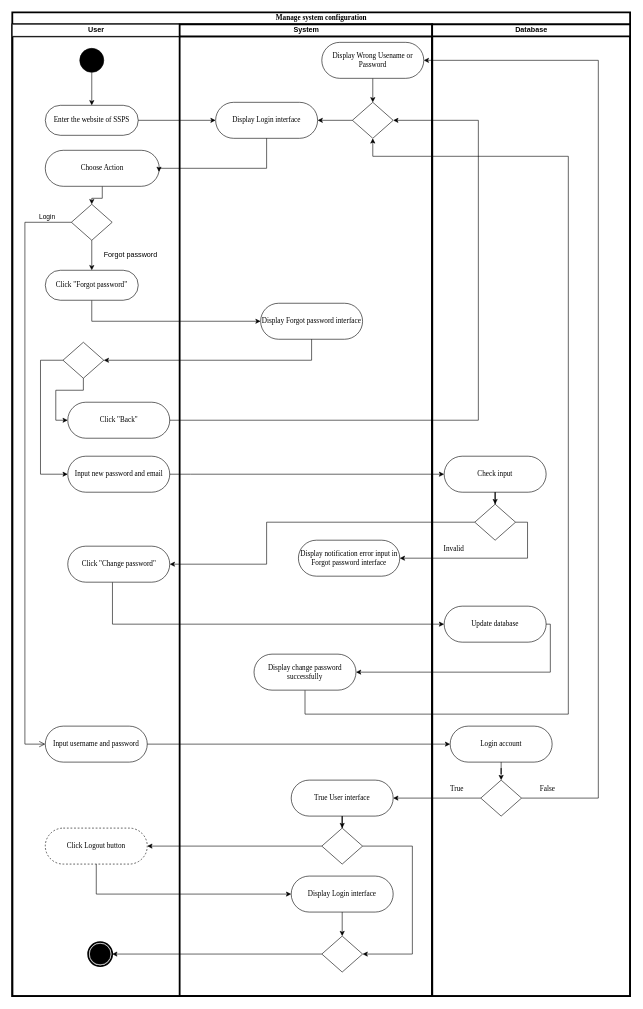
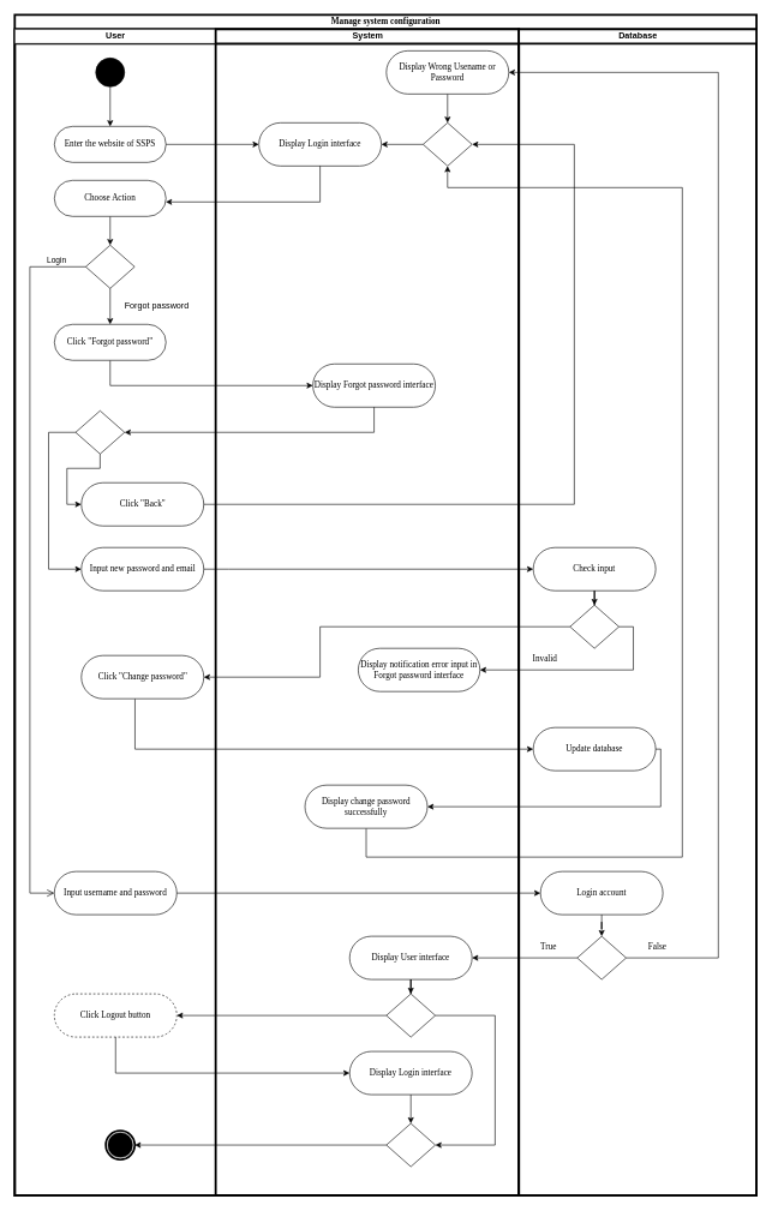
- <mxCell id="10" value="Choose Action" style="rounded=1;whiteSpace=wrap;html=1;shadow=0;comic=0;labelBackgroundColor=none;strokeWidth=1;fontFamily=Verdana;fontSize=12;align=center;arcSize=50;movable=1;resizable=1;rotatable=1;deletable=1;editable=1;locked=0;connectable=1;" vertex="1" parent="3"><mxGeometry x="55" y="210" width="190" height="60" as="geometry" /></mxCell>
+ <mxCell id="10" value="Choose Action" style="rounded=1;whiteSpace=wrap;html=1;shadow=0;comic=0;labelBackgroundColor=none;strokeWidth=1;fontFamily=Verdana;fontSize=12;align=center;arcSize=50;movable=1;resizable=1;rotatable=1;deletable=1;editable=1;locked=0;connectable=1;" vertex="1" parent="3"><mxGeometry x="55" y="210" width="155" height="50" as="geometry" /></mxCell>
- <mxCell id="24" value="True User interface" style="rounded=1;whiteSpace=wrap;html=1;shadow=0;comic=0;labelBackgroundColor=none;strokeWidth=1;fontFamily=Verdana;fontSize=12;align=center;arcSize=50;movable=1;resizable=1;rotatable=1;deletable=1;editable=1;locked=0;connectable=1;" vertex="1" parent="12"><mxGeometry x="186" y="1260" width="170" height="60" as="geometry" /></mxCell>
+ <mxCell id="24" value="Display User interface" style="rounded=1;whiteSpace=wrap;html=1;shadow=0;comic=0;labelBackgroundColor=none;strokeWidth=1;fontFamily=Verdana;fontSize=12;align=center;arcSize=50;movable=1;resizable=1;rotatable=1;deletable=1;editable=1;locked=0;connectable=1;" vertex="1" parent="12"><mxGeometry x="186" y="1260" width="170" height="60" as="geometry" /></mxCell>
